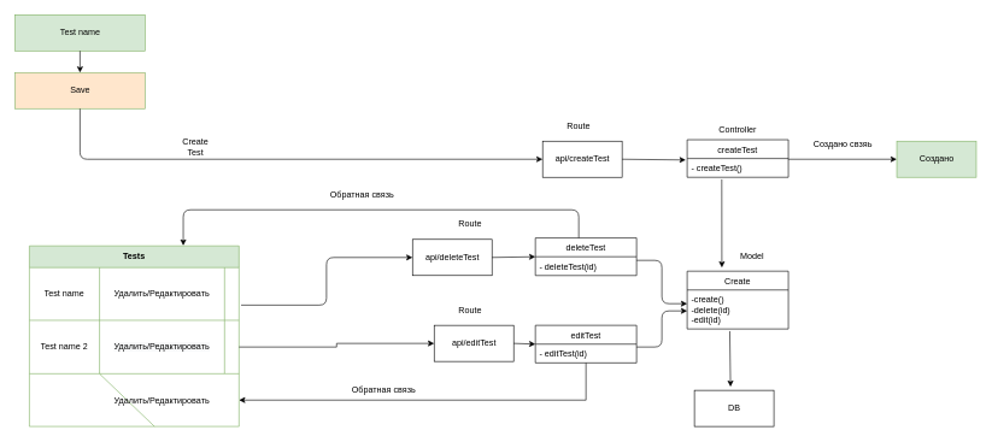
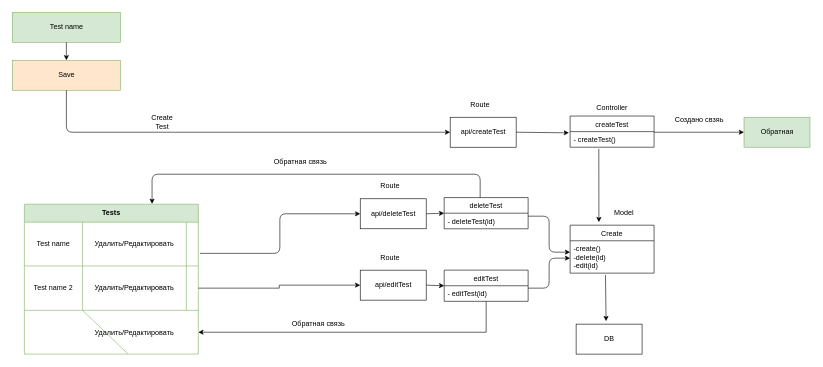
- <mxCell id="47" value="Создано" style="html=1;fillColor=#d5e8d4;strokeColor=#82b366;" vertex="1" parent="1"><mxGeometry x="1240" y="195" width="110" height="50" as="geometry" /></mxCell>
+ <mxCell id="47" value="Обратная" style="html=1;fillColor=#d5e8d4;strokeColor=#82b366;" vertex="1" parent="1"><mxGeometry x="1240" y="195" width="110" height="50" as="geometry" /></mxCell>
- <mxCell id="30" value="api/deleteTest" style="html=1;" vertex="1" parent="1"><mxGeometry x="570" y="331" width="110" height="50" as="geometry" /></mxCell>
+ <mxCell id="30" value="api/deleteTest" style="html=1;" vertex="1" parent="1"><mxGeometry x="600" y="331" width="110" height="50" as="geometry" /></mxCell>
